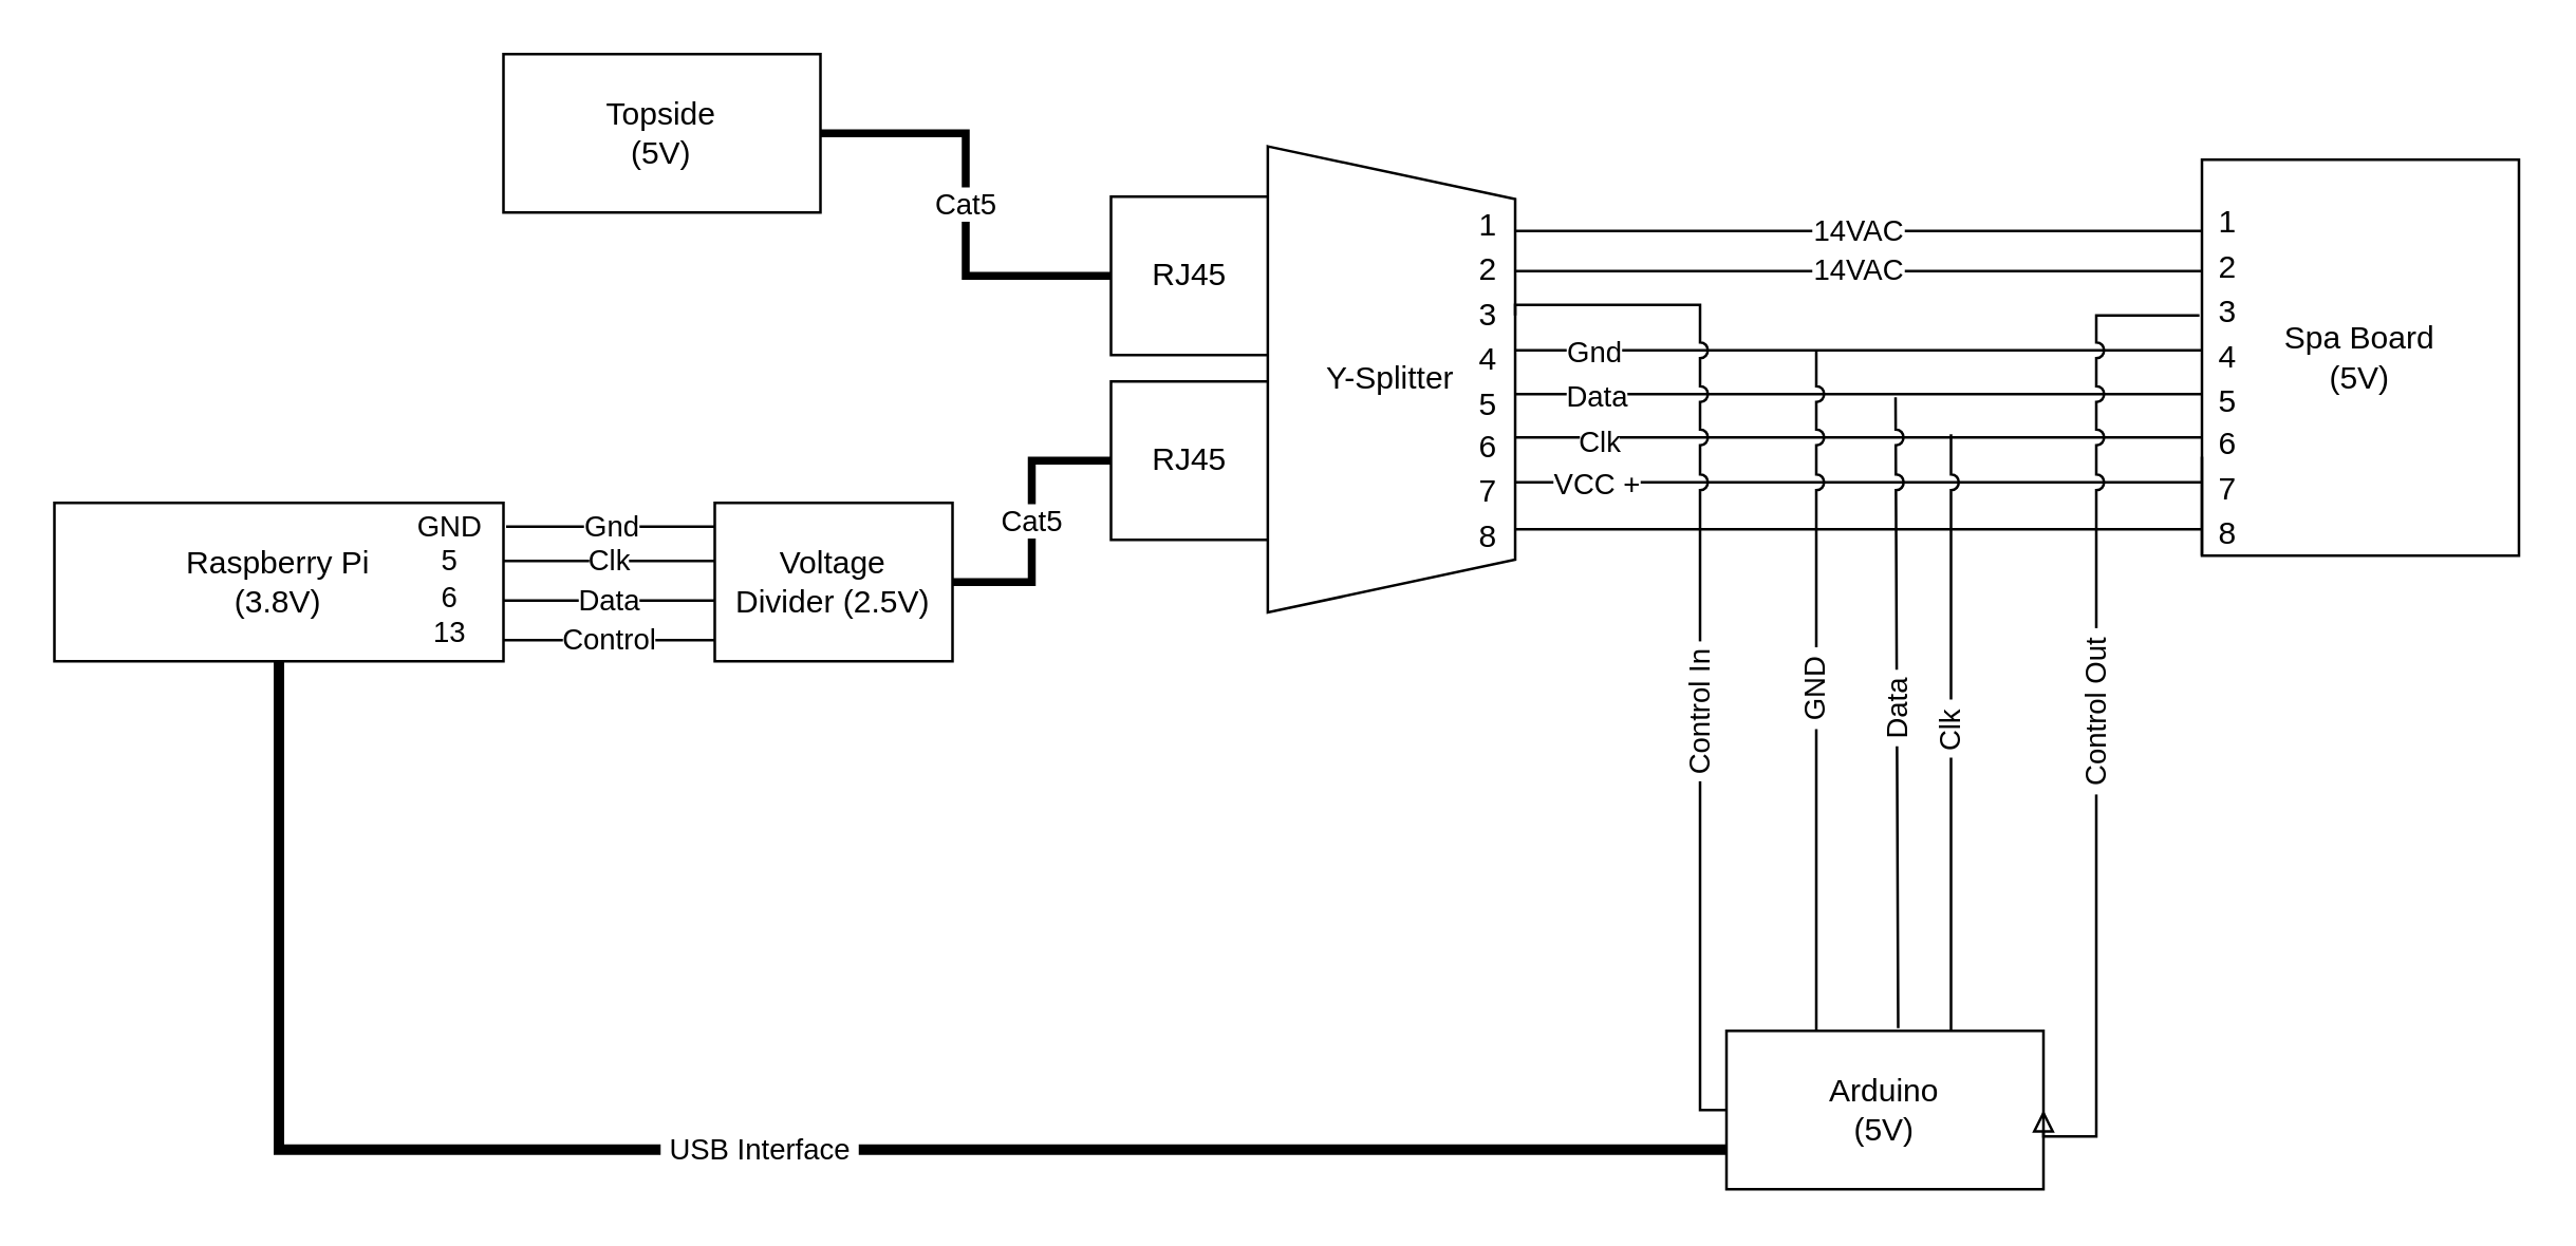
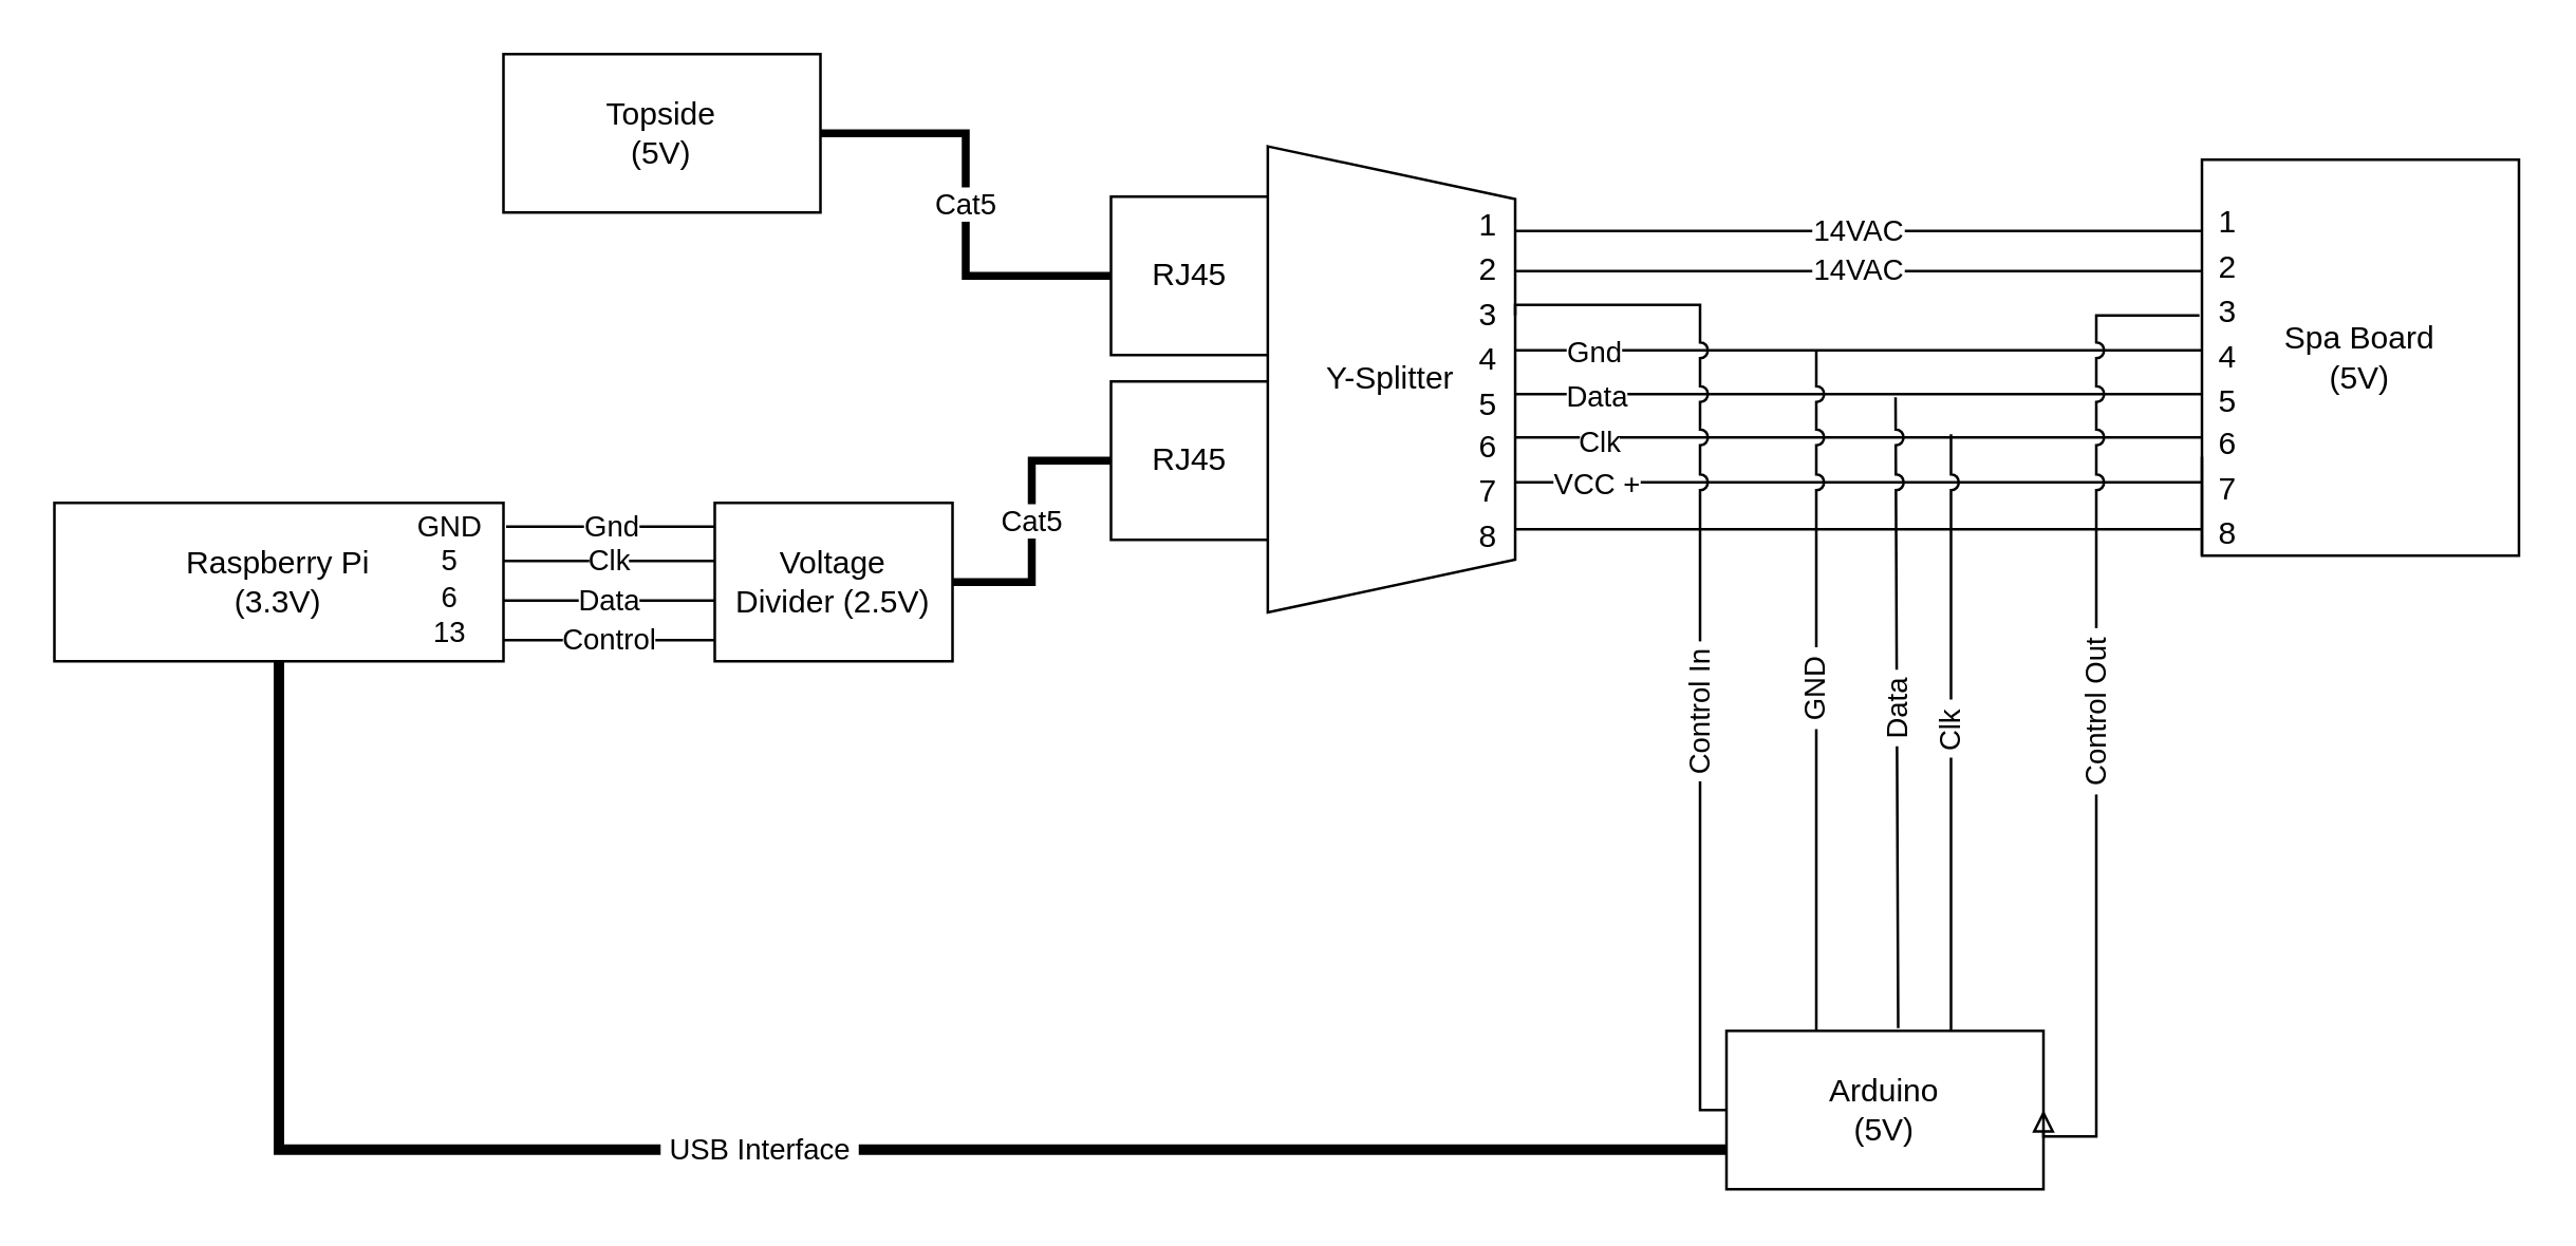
- <mxCell id="9" value="Raspberry Pi&lt;br&gt;(3.8V)" style="rounded=0;whiteSpace=wrap;html=1;" vertex="1" parent="1"><mxGeometry x="20" y="190" width="170" height="60" as="geometry" /></mxCell>
+ <mxCell id="9" value="Raspberry Pi&lt;br&gt;(3.3V)" style="rounded=0;whiteSpace=wrap;html=1;" vertex="1" parent="1"><mxGeometry x="20" y="190" width="170" height="60" as="geometry" /></mxCell>
